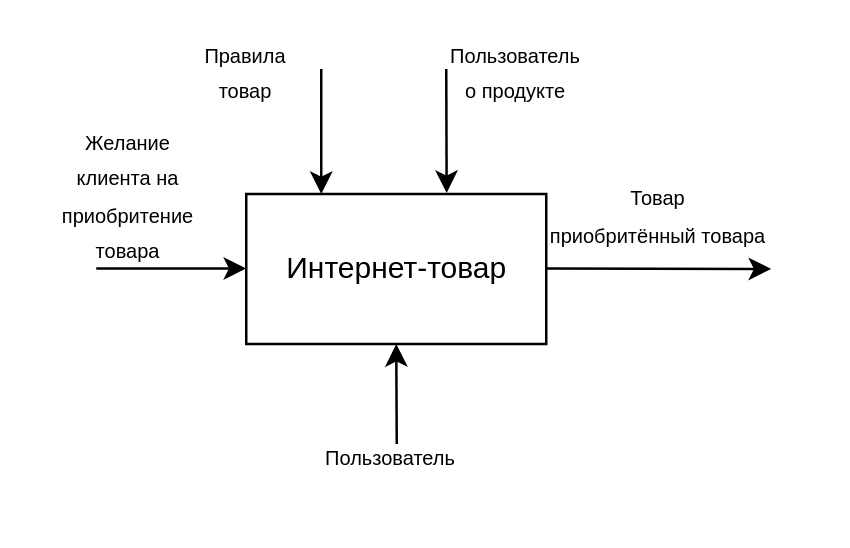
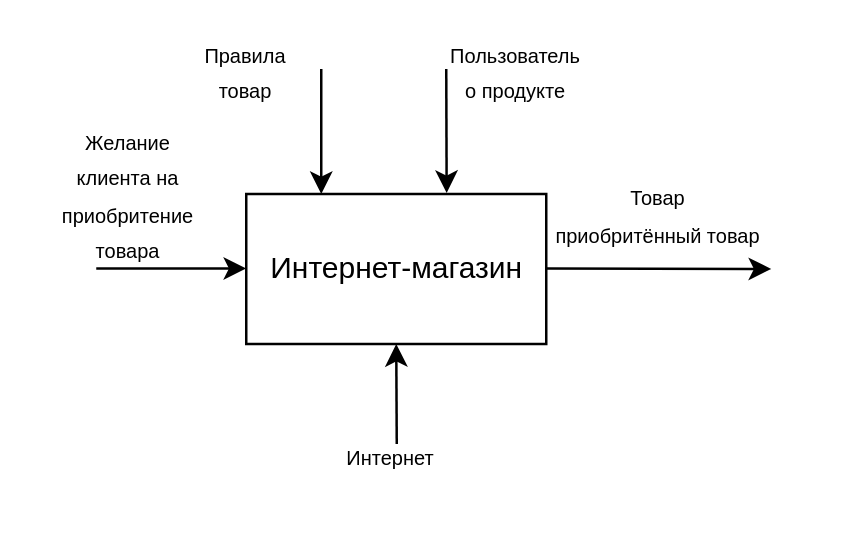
- <mxCell id="8" value="&lt;font style=&quot;font-size: 8px;&quot;&gt;Товар&lt;br&gt;приобритённый товара&lt;br&gt;&lt;/font&gt;" style="text;html=1;strokeColor=none;fillColor=none;align=center;verticalAlign=middle;whiteSpace=wrap;rounded=0;" parent="1" vertex="1"><mxGeometry x="208" y="67" width="110" height="35" as="geometry" /></mxCell>
+ <mxCell id="8" value="&lt;font style=&quot;font-size: 8px;&quot;&gt;Товар&lt;br&gt;приобритённый товар&lt;br&gt;&lt;/font&gt;" style="text;html=1;strokeColor=none;fillColor=none;align=center;verticalAlign=middle;whiteSpace=wrap;rounded=0;" parent="1" vertex="1"><mxGeometry x="208" y="67" width="110" height="35" as="geometry" /></mxCell>
- <mxCell id="3" value="Интернет-товар&lt;br&gt;" style="text;html=1;strokeColor=none;fillColor=none;align=center;verticalAlign=middle;whiteSpace=wrap;rounded=0;" parent="1" vertex="1"><mxGeometry x="90.5" y="92" width="135" height="30" as="geometry" /></mxCell>
+ <mxCell id="3" value="Интернет-магазин&lt;br&gt;" style="text;html=1;strokeColor=none;fillColor=none;align=center;verticalAlign=middle;whiteSpace=wrap;rounded=0;" parent="1" vertex="1"><mxGeometry x="90.5" y="92" width="135" height="30" as="geometry" /></mxCell>
- <mxCell id="13" value="&lt;font style=&quot;font-size: 8px;&quot;&gt;Пользователь&lt;/font&gt;" style="text;html=1;strokeColor=none;fillColor=none;align=center;verticalAlign=middle;whiteSpace=wrap;rounded=0;" parent="1" vertex="1"><mxGeometry x="125.5" y="167" width="60" height="30" as="geometry" /></mxCell>
+ <mxCell id="13" value="&lt;font style=&quot;font-size: 8px;&quot;&gt;Интернет&lt;/font&gt;" style="text;html=1;strokeColor=none;fillColor=none;align=center;verticalAlign=middle;whiteSpace=wrap;rounded=0;" parent="1" vertex="1"><mxGeometry x="125.5" y="167" width="60" height="30" as="geometry" /></mxCell>
